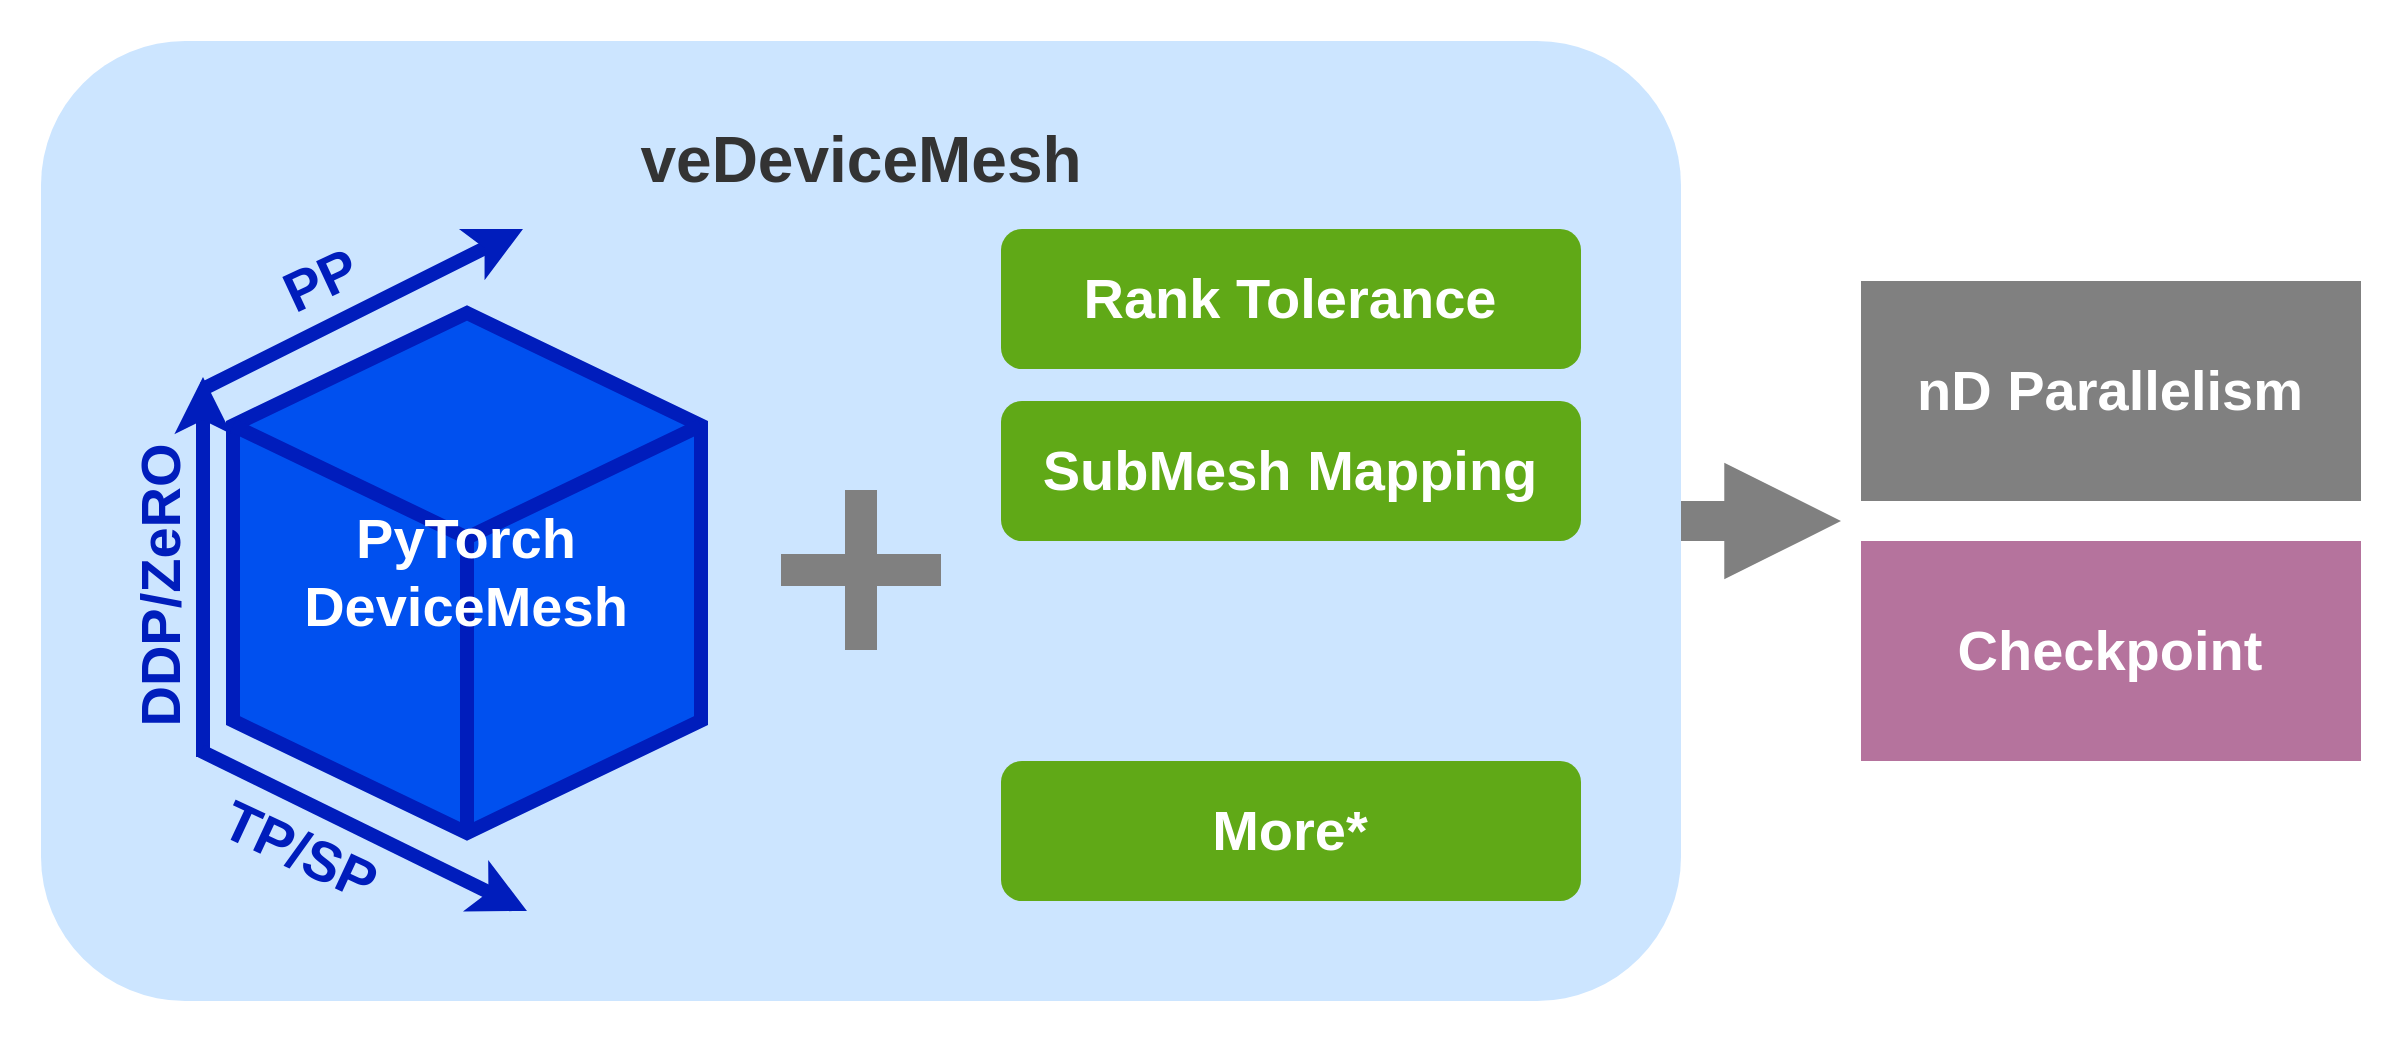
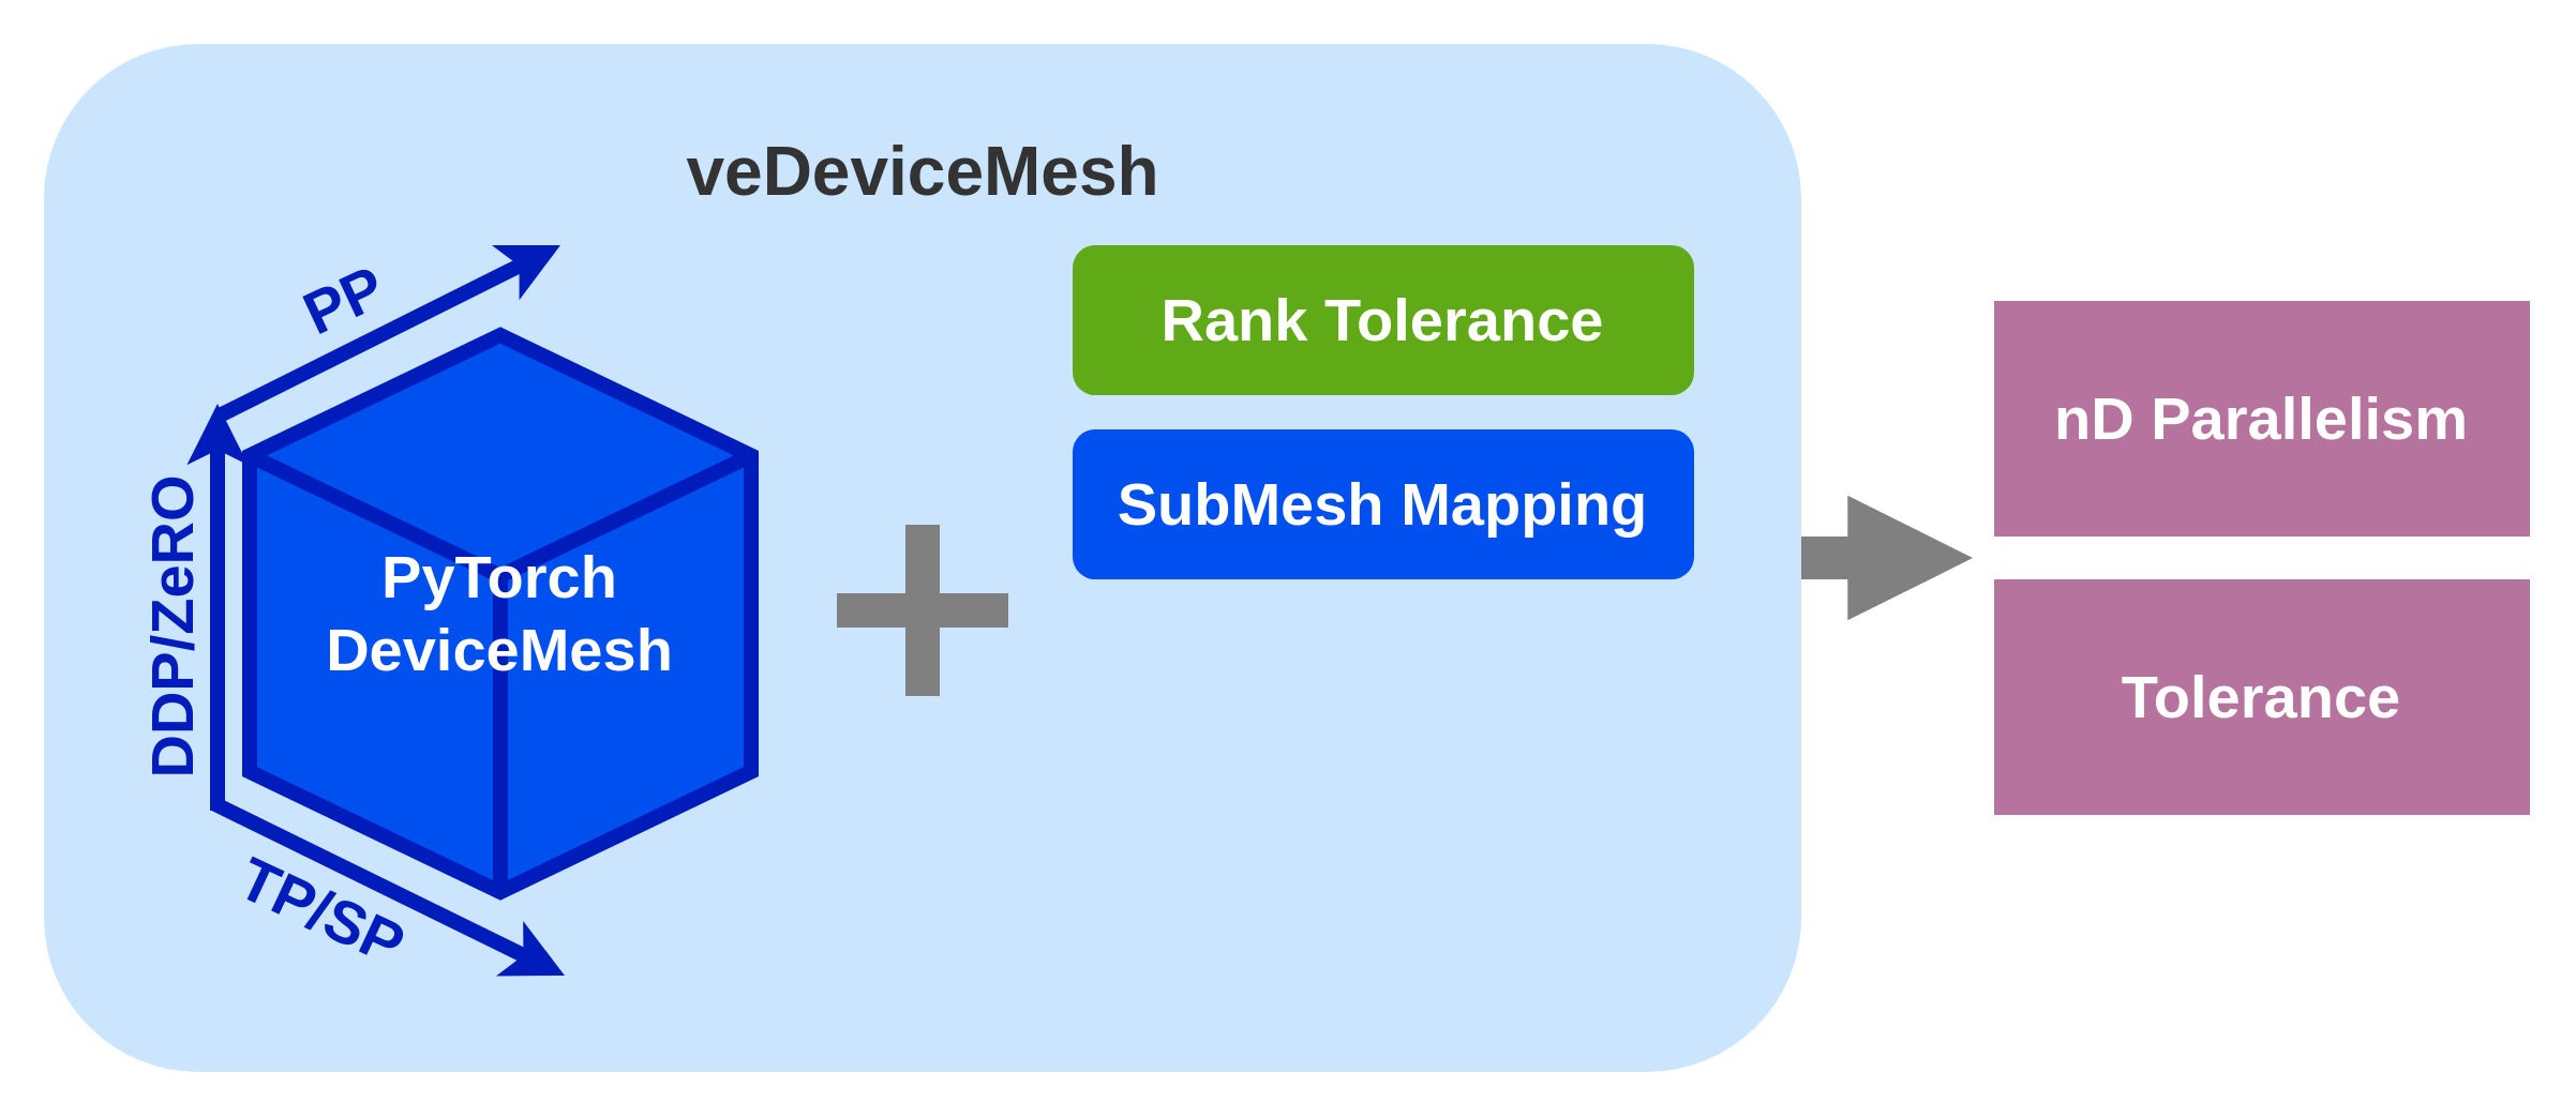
- <mxCell id="18" value="nD Parallelism" style="rounded=0;whiteSpace=wrap;html=1;fillColor=#808080;strokeColor=none;fontSize=28;fontColor=#FFFFFF;fontStyle=1;" vertex="1" parent="1"><mxGeometry x="930" y="140" width="250" height="110" as="geometry" /></mxCell>
+ <mxCell id="18" value="nD Parallelism" style="rounded=0;whiteSpace=wrap;html=1;fillColor=#B5739D;strokeColor=none;fontSize=28;fontColor=#FFFFFF;fontStyle=1" vertex="1" parent="1"><mxGeometry x="930" y="140" width="250" height="110" as="geometry" /></mxCell>
- <mxCell id="13" value="&lt;b&gt;SubMesh Mapping&lt;/b&gt;" style="rounded=1;whiteSpace=wrap;html=1;fillColor=#60a917;fontColor=#ffffff;strokeColor=none;fontSize=28;" vertex="1" parent="2"><mxGeometry x="480" y="180" width="290" height="70" as="geometry" /></mxCell>
+ <mxCell id="13" value="&lt;b&gt;SubMesh Mapping&lt;/b&gt;" style="rounded=1;whiteSpace=wrap;html=1;fillColor=#0050ef;fontColor=#ffffff;strokeColor=none;fontSize=28;" vertex="1" parent="2"><mxGeometry x="480" y="180" width="290" height="70" as="geometry" /></mxCell>
- <mxCell id="19" value="Checkpoint" style="rounded=0;whiteSpace=wrap;html=1;fillColor=#B5739D;strokeColor=none;fontSize=28;fontColor=#FFFFFF;fontStyle=1" vertex="1" parent="1"><mxGeometry x="930" y="270" width="250" height="110" as="geometry" /></mxCell>
+ <mxCell id="19" value="Tolerance" style="rounded=0;whiteSpace=wrap;html=1;fillColor=#B5739D;strokeColor=none;fontSize=28;fontColor=#FFFFFF;fontStyle=1" vertex="1" parent="1"><mxGeometry x="930" y="270" width="250" height="110" as="geometry" /></mxCell>
- <mxCell id="14" value="&lt;b&gt;More*&lt;/b&gt;" style="rounded=1;whiteSpace=wrap;html=1;fillColor=#60a917;fontColor=#ffffff;strokeColor=none;fontSize=28;" vertex="1" parent="2"><mxGeometry x="480" y="360" width="290" height="70" as="geometry" /></mxCell>
